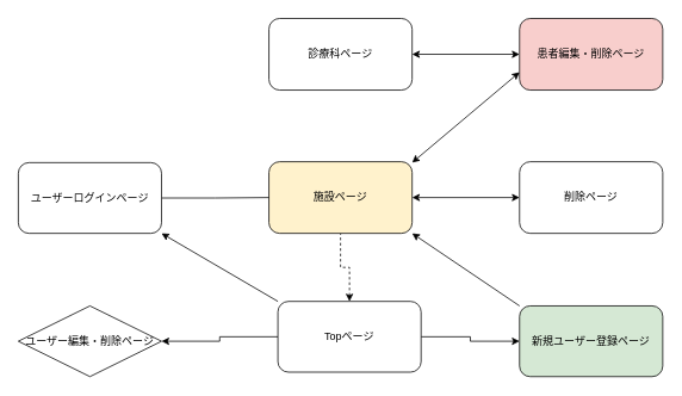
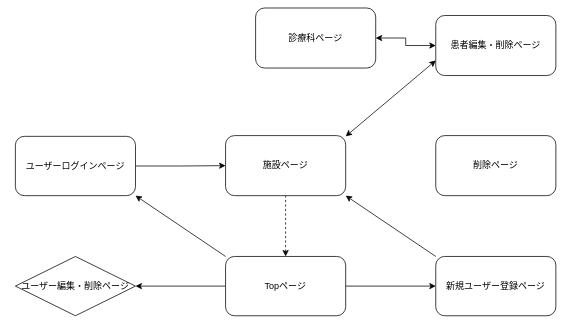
- <mxCell id="9" value="診療科ページ" style="rounded=1;whiteSpace=wrap;html=1;" parent="1" vertex="1"><mxGeometry x="300" y="20" width="160" height="80" as="geometry" /></mxCell>
+ <mxCell id="9" value="診療科ページ" style="rounded=1;whiteSpace=wrap;html=1;" parent="1" vertex="1"><mxGeometry x="340" y="10" width="160" height="80" as="geometry" /></mxCell>
- <mxCell id="10" value="患者編集・削除ページ" style="rounded=1;whiteSpace=wrap;html=1;fillColor=#f8cecc;" parent="1" vertex="1"><mxGeometry x="580" y="20" width="160" height="80" as="geometry" /></mxCell>
+ <mxCell id="10" value="患者編集・削除ページ" style="rounded=1;whiteSpace=wrap;html=1;" parent="1" vertex="1"><mxGeometry x="580" y="20" width="160" height="80" as="geometry" /></mxCell>
- <mxCell id="12" style="edgeStyle=orthogonalEdgeStyle;rounded=0;orthogonalLoop=1;jettySize=auto;html=1;entryX=0;entryY=0.5;entryDx=0;entryDy=0;startArrow=none;startFill=0;endArrow=none;endFill=1;" parent="1" source="13" target="7" edge="1"><mxGeometry relative="1" as="geometry" /></mxCell>
+ <mxCell id="12" style="edgeStyle=orthogonalEdgeStyle;rounded=0;orthogonalLoop=1;jettySize=auto;html=1;entryX=0;entryY=0.5;entryDx=0;entryDy=0;startArrow=none;startFill=0;endArrow=classic;endFill=1;" parent="1" source="13" target="7" edge="1"><mxGeometry relative="1" as="geometry" /></mxCell>
- <mxCell id="7" value="施設ページ" style="rounded=1;whiteSpace=wrap;html=1;fillColor=#fff2cc;" parent="1" vertex="1"><mxGeometry x="300" y="180" width="160" height="80" as="geometry" /></mxCell>
+ <mxCell id="7" value="施設ページ" style="rounded=1;whiteSpace=wrap;html=1;" parent="1" vertex="1"><mxGeometry x="300" y="180" width="160" height="80" as="geometry" /></mxCell>
- <mxCell id="6" style="edgeStyle=orthogonalEdgeStyle;rounded=0;orthogonalLoop=1;jettySize=auto;html=1;entryX=0;entryY=0.5;entryDx=0;entryDy=0;startArrow=classic;startFill=1;endArrow=classic;endFill=1;" parent="1" source="7" target="17" edge="1"><mxGeometry relative="1" as="geometry" /></mxCell>
- <mxCell id="5" value="Topページ" style="rounded=1;whiteSpace=wrap;html=1;" parent="1" vertex="1"><mxGeometry x="310" y="336" width="160" height="79" as="geometry" /></mxCell>
+ <mxCell id="5" value="Topページ" style="rounded=1;whiteSpace=wrap;html=1;" parent="1" vertex="1"><mxGeometry x="300" y="341" width="160" height="79" as="geometry" /></mxCell>
- <mxCell id="11" value="新規ユーザー登録ページ" style="rounded=1;whiteSpace=wrap;html=1;fillColor=#d5e8d4;" parent="1" vertex="1"><mxGeometry x="580" y="341" width="160" height="79" as="geometry" /></mxCell>
+ <mxCell id="11" value="新規ユーザー登録ページ" style="rounded=1;whiteSpace=wrap;html=1;" parent="1" vertex="1"><mxGeometry x="580" y="341" width="160" height="79" as="geometry" /></mxCell>
